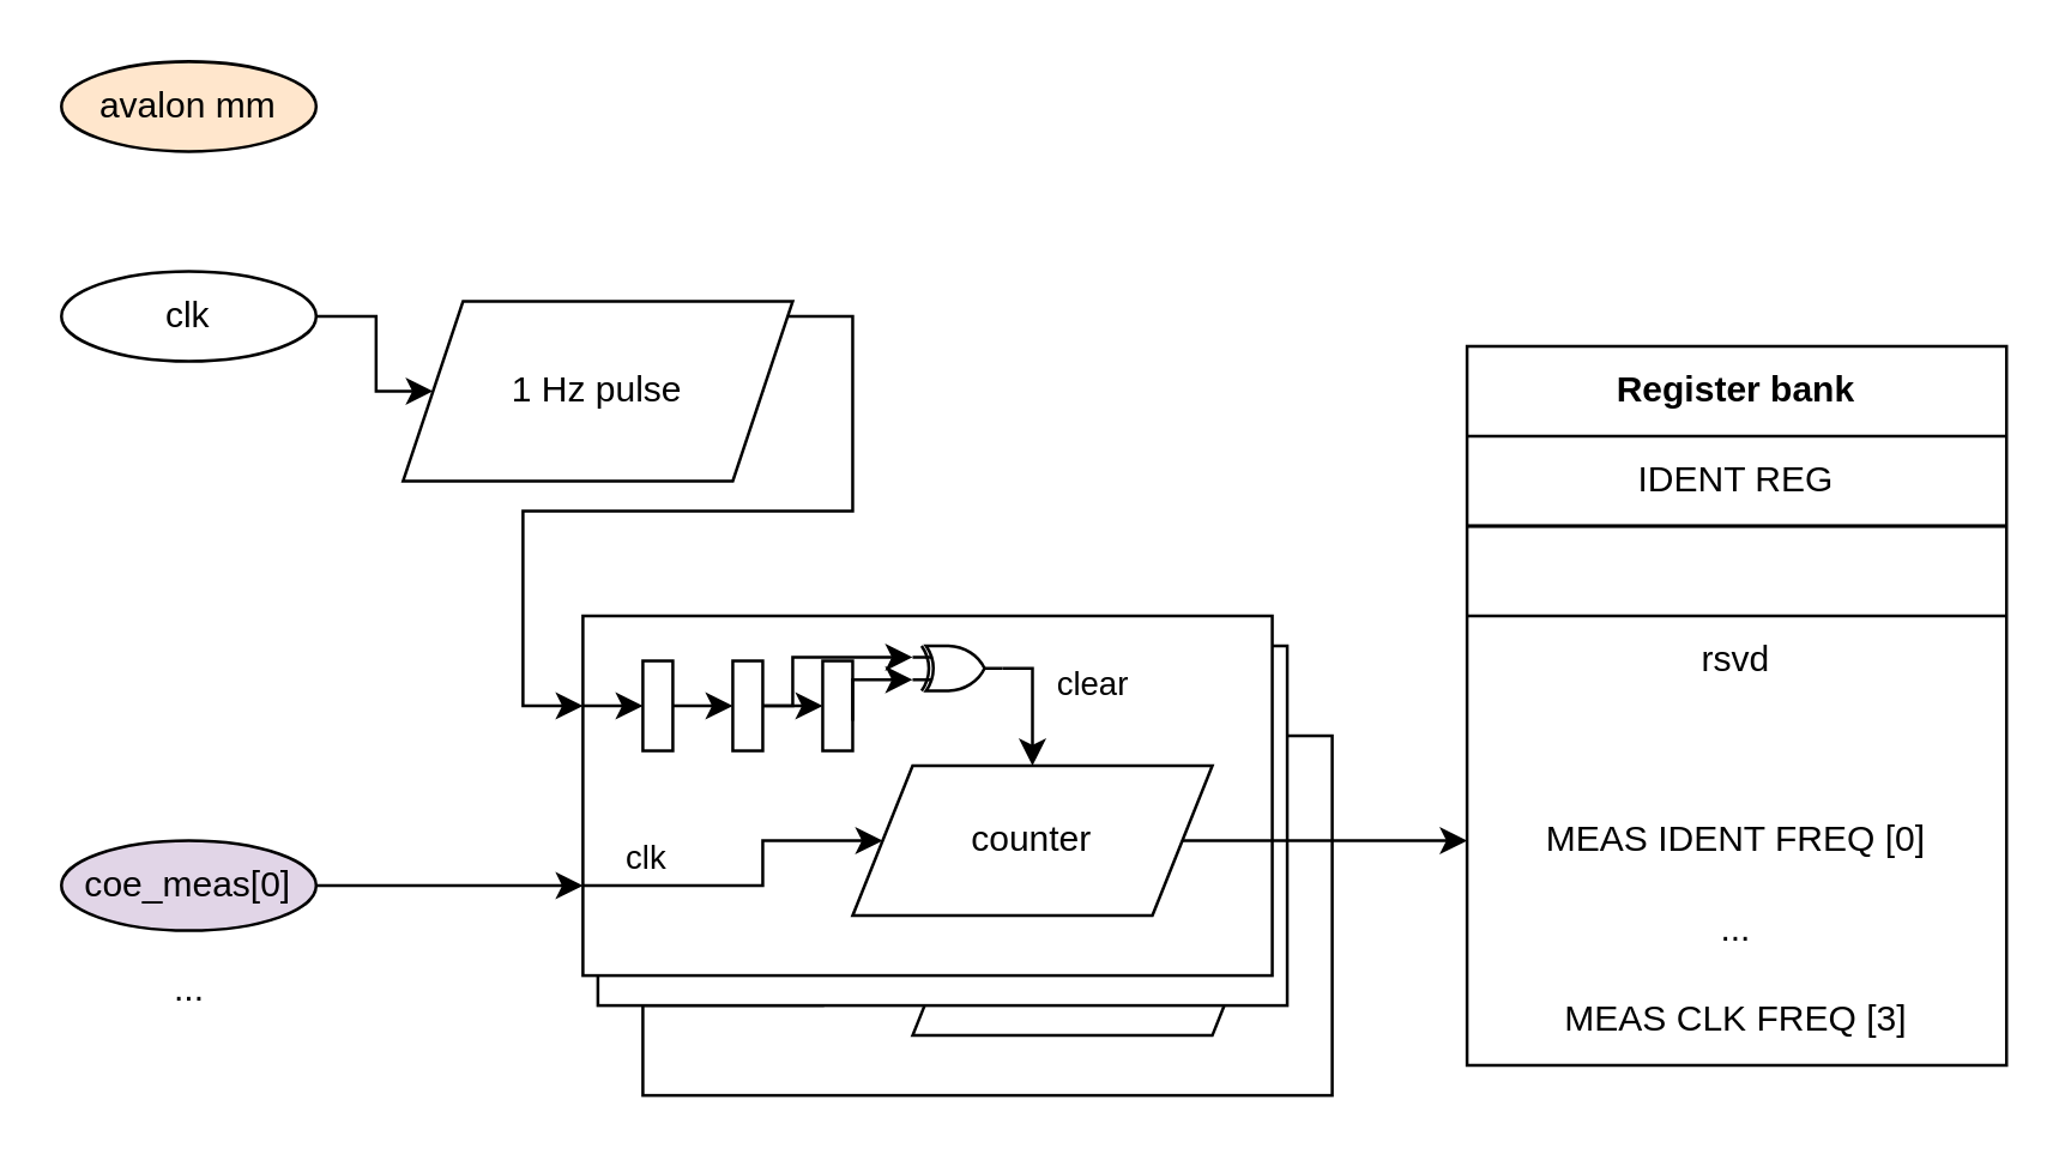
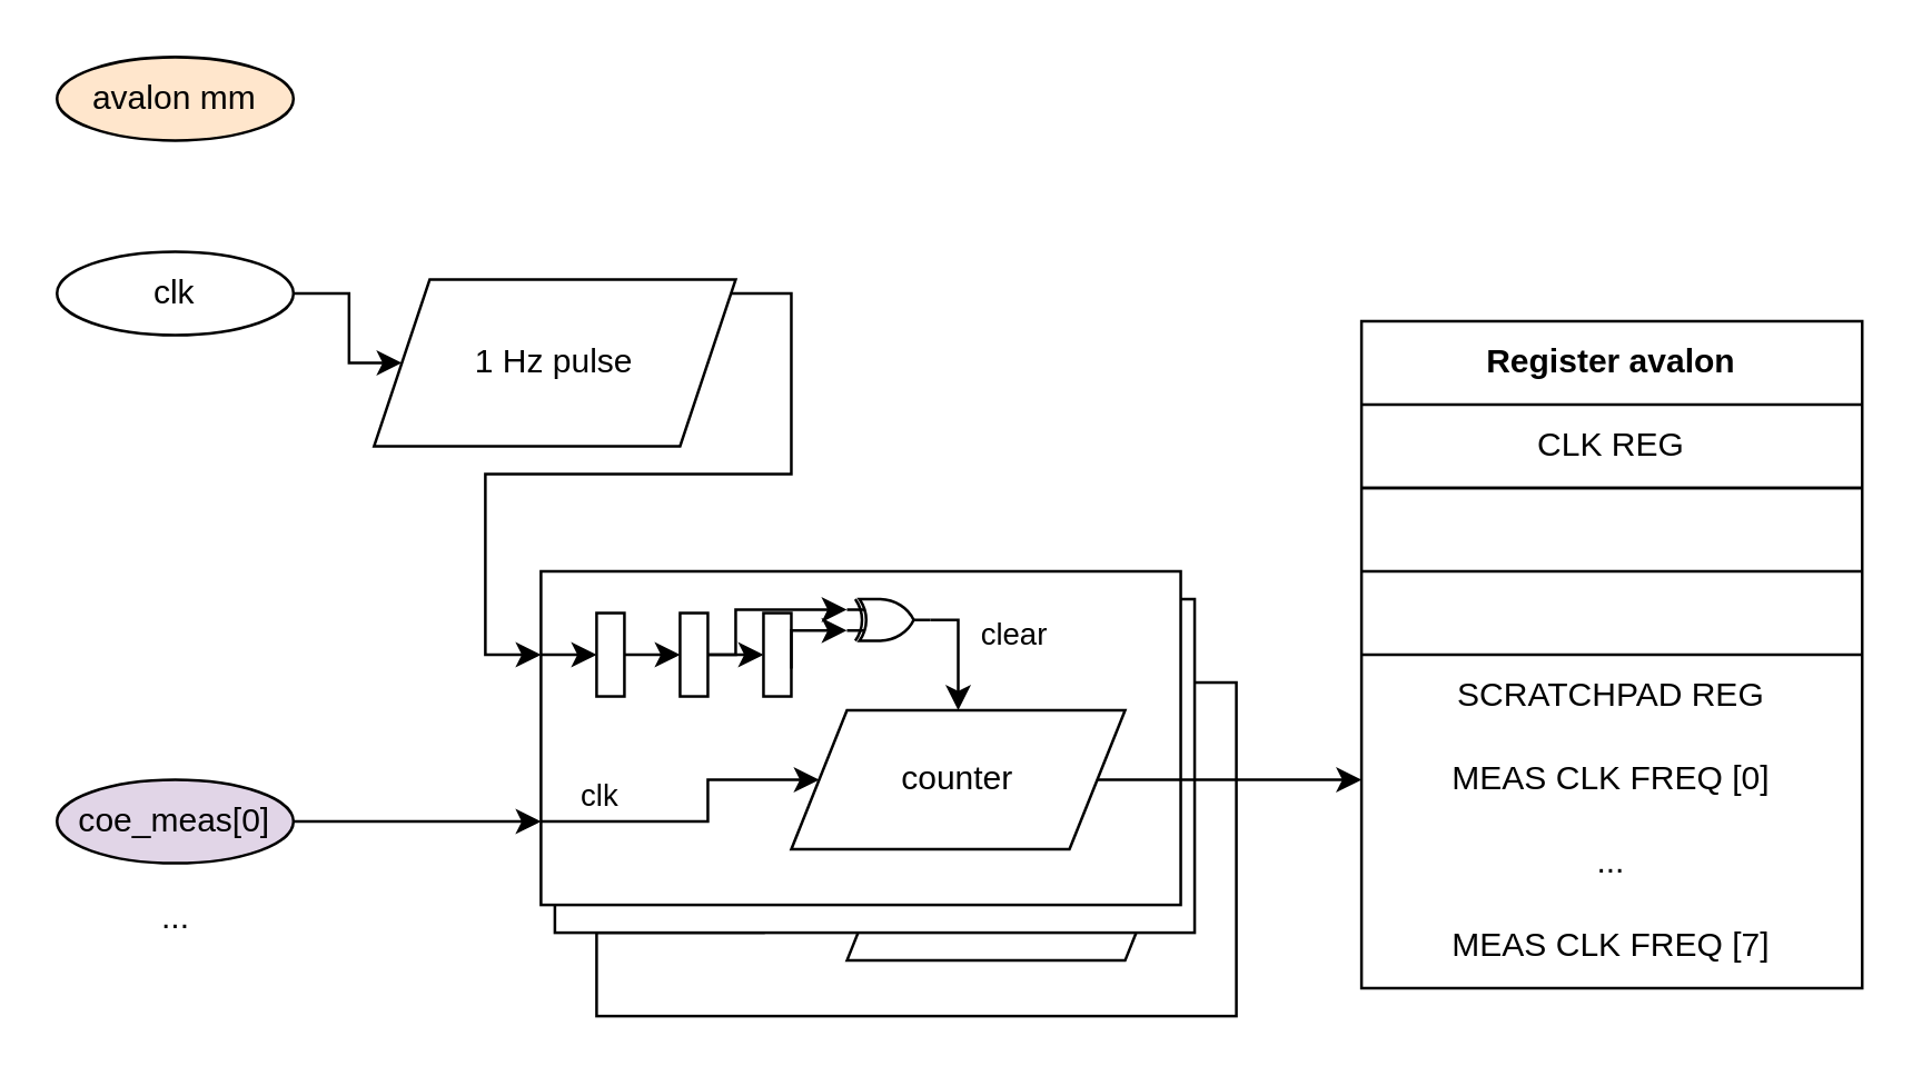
- <mxCell id="53" value="Register bank" style="shape=table;html=1;whiteSpace=wrap;startSize=30;container=1;collapsible=0;childLayout=tableLayout;fontStyle=1;align=center;" vertex="1" parent="1"><mxGeometry x="489" y="115" width="180" height="240" as="geometry" /></mxCell>
+ <mxCell id="53" value="Register avalon" style="shape=table;html=1;whiteSpace=wrap;startSize=30;container=1;collapsible=0;childLayout=tableLayout;fontStyle=1;align=center;" vertex="1" parent="1"><mxGeometry x="489" y="115" width="180" height="240" as="geometry" /></mxCell>
- <mxCell id="55" value="IDENT REG" style="shape=partialRectangle;html=1;whiteSpace=wrap;connectable=0;fillColor=none;top=0;left=0;bottom=0;right=0;overflow=hidden;" vertex="1" parent="54"><mxGeometry width="180" height="30" as="geometry" /></mxCell>
+ <mxCell id="55" value="CLK REG" style="shape=partialRectangle;html=1;whiteSpace=wrap;connectable=0;fillColor=none;top=0;left=0;bottom=0;right=0;overflow=hidden;" vertex="1" parent="54"><mxGeometry width="180" height="30" as="geometry" /></mxCell>
- <mxCell id="58" value="rsvd" style="shape=partialRectangle;html=1;whiteSpace=wrap;connectable=0;fillColor=none;top=0;left=0;bottom=0;right=0;overflow=hidden;" vertex="1" parent="57"><mxGeometry width="180" height="30" as="geometry" /></mxCell>
+ <mxCell id="60" value="SCRATCHPAD REG" style="shape=partialRectangle;html=1;whiteSpace=wrap;connectable=0;fillColor=none;top=0;left=0;bottom=0;right=0;overflow=hidden;" vertex="1" parent="59"><mxGeometry width="180" height="30" as="geometry" /></mxCell>
- <mxCell id="62" value="MEAS IDENT FREQ [0]" style="shape=partialRectangle;html=1;whiteSpace=wrap;connectable=0;fillColor=none;top=0;left=0;bottom=0;right=0;overflow=hidden;" vertex="1" parent="61"><mxGeometry width="180" height="30" as="geometry" /></mxCell>
+ <mxCell id="62" value="MEAS CLK FREQ [0]" style="shape=partialRectangle;html=1;whiteSpace=wrap;connectable=0;fillColor=none;top=0;left=0;bottom=0;right=0;overflow=hidden;" vertex="1" parent="61"><mxGeometry width="180" height="30" as="geometry" /></mxCell>
- <mxCell id="66" value="&lt;span&gt;MEAS CLK FREQ [3]&lt;/span&gt;" style="shape=partialRectangle;html=1;whiteSpace=wrap;connectable=0;fillColor=none;top=0;left=0;bottom=0;right=0;overflow=hidden;" vertex="1" parent="65"><mxGeometry width="180" height="30" as="geometry" /></mxCell>
+ <mxCell id="66" value="&lt;span&gt;MEAS CLK FREQ [7]&lt;/span&gt;" style="shape=partialRectangle;html=1;whiteSpace=wrap;connectable=0;fillColor=none;top=0;left=0;bottom=0;right=0;overflow=hidden;" vertex="1" parent="65"><mxGeometry width="180" height="30" as="geometry" /></mxCell>
